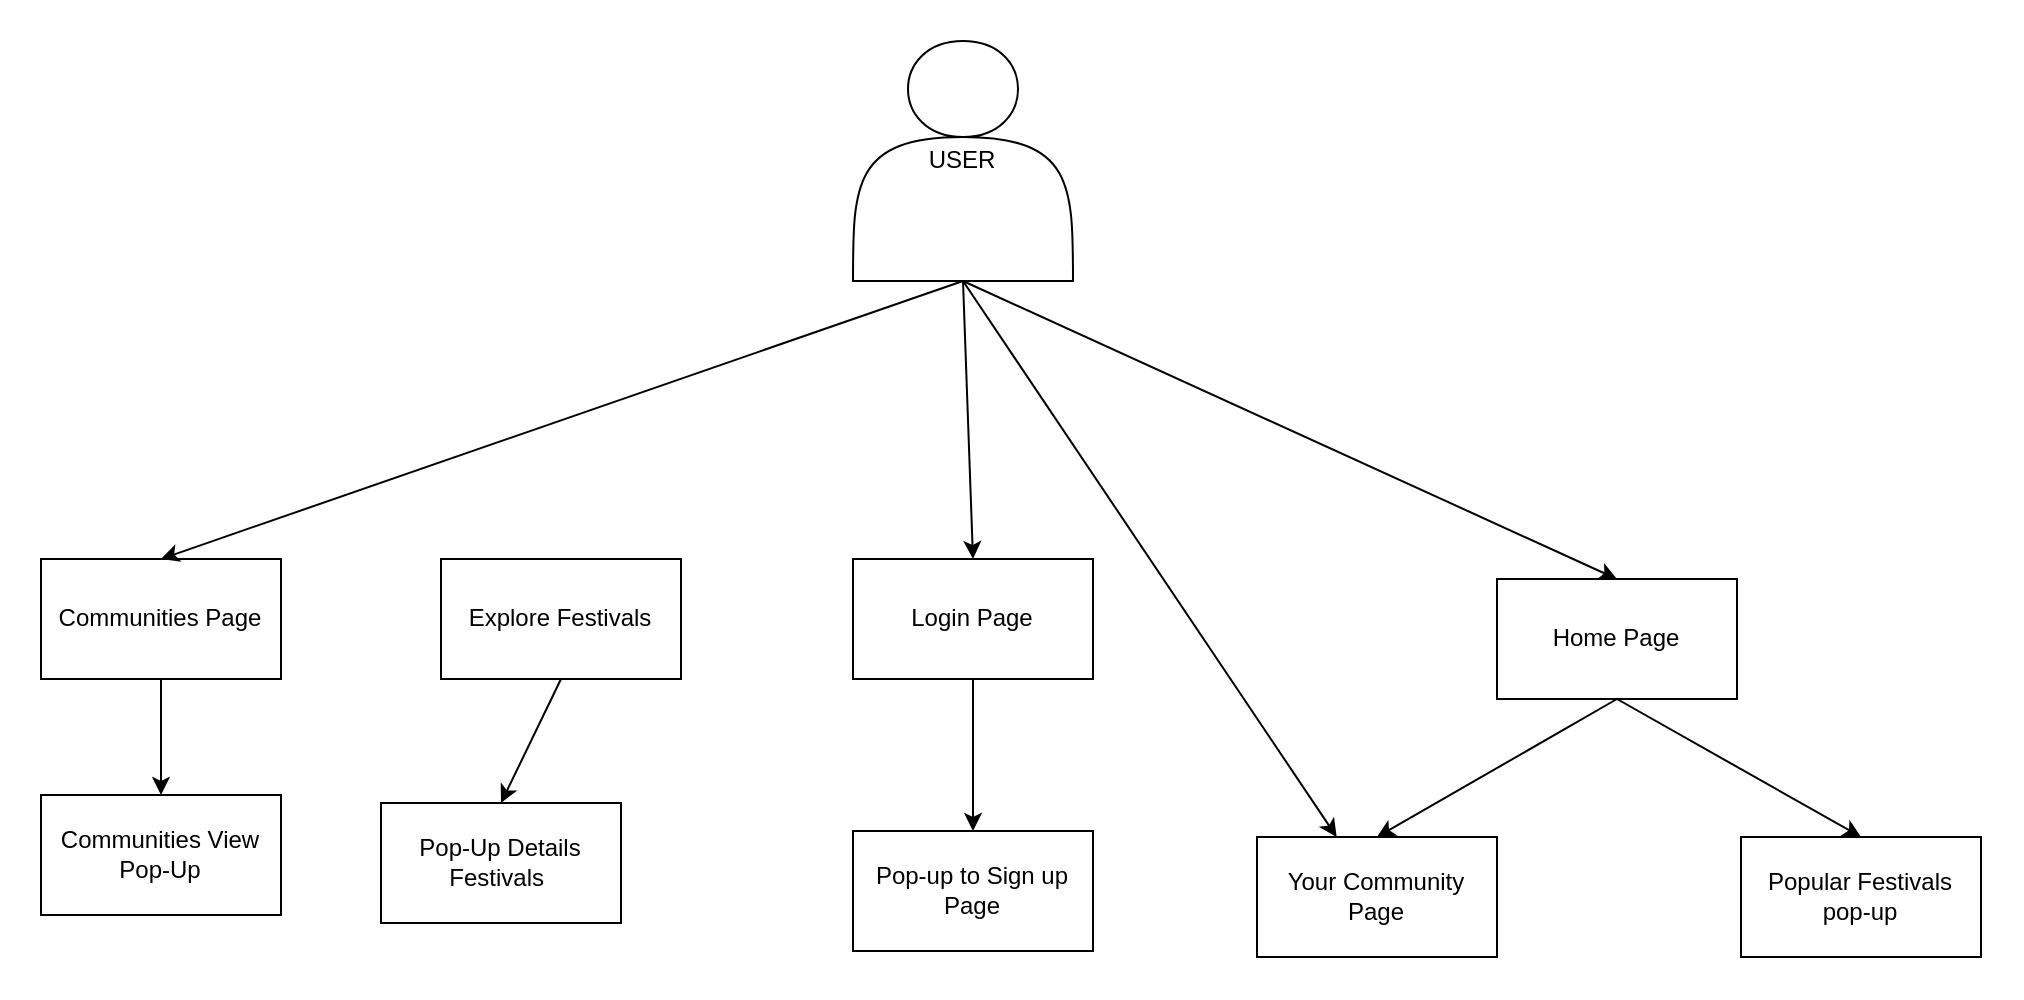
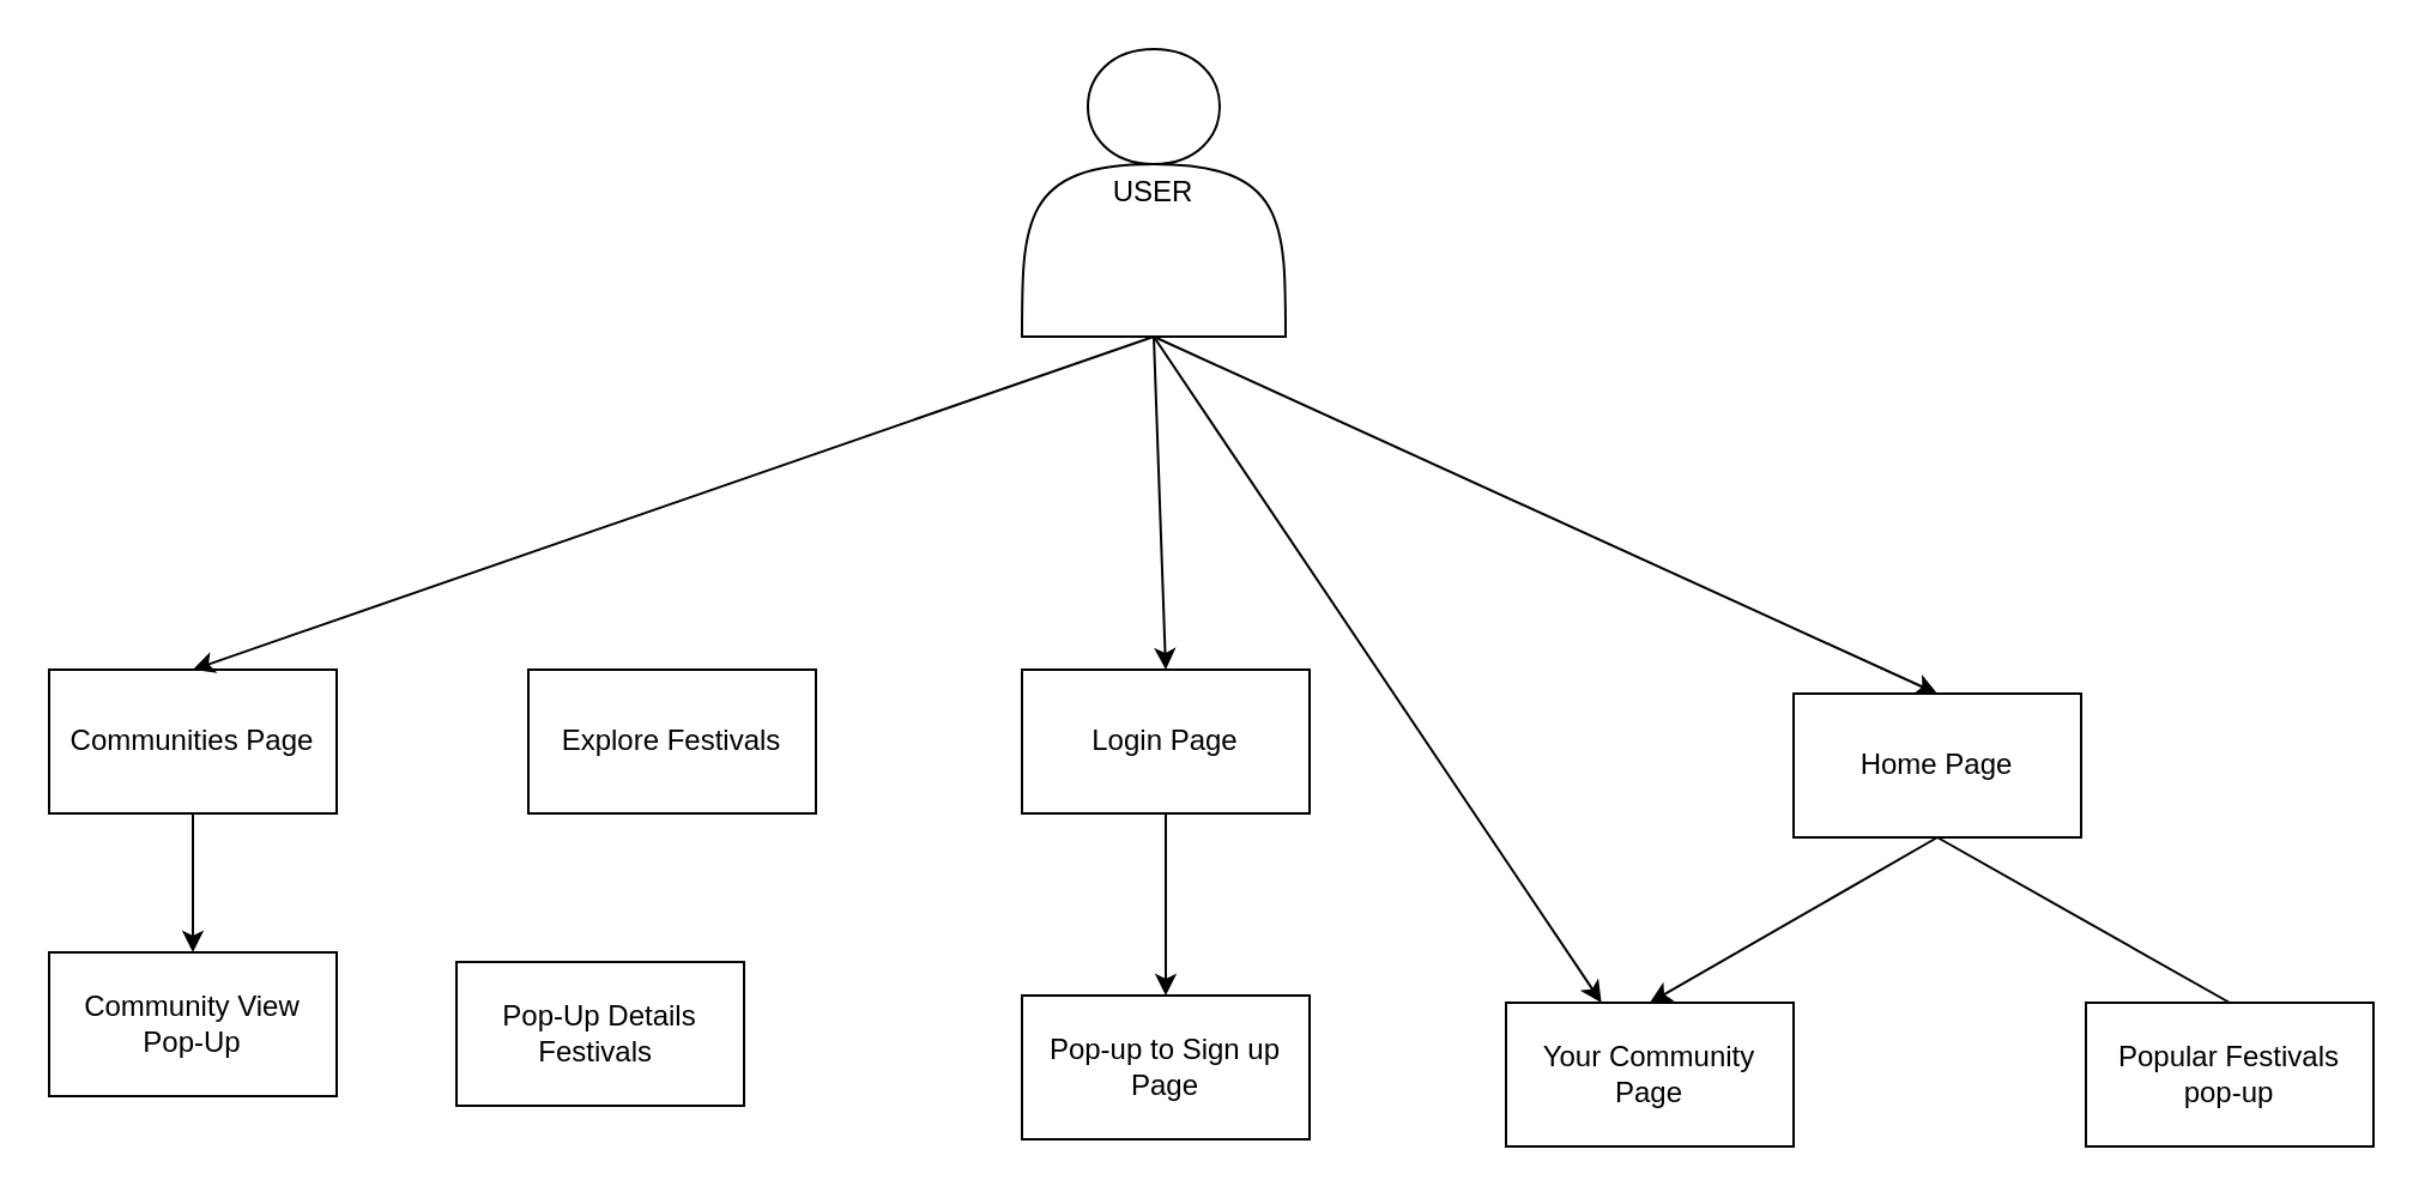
- <mxCell id="14" value="" style="endArrow=classic;html=1;rounded=0;entryX=0.5;entryY=0;entryDx=0;entryDy=0;exitX=0.5;exitY=1;exitDx=0;exitDy=0;" edge="1" parent="1" source="12" target="13"><mxGeometry width="50" height="50" relative="1" as="geometry"><mxPoint x="278" y="350" as="sourcePoint" /><mxPoint x="363" y="329" as="targetPoint" /></mxGeometry></mxCell>
- <mxCell id="10" value="" style="endArrow=classic;html=1;rounded=0;exitX=0.5;exitY=1;exitDx=0;exitDy=0;entryX=0.5;entryY=0;entryDx=0;entryDy=0;" edge="1" parent="1" source="7" target="11"><mxGeometry width="50" height="50" relative="1" as="geometry"><mxPoint x="818" y="359" as="sourcePoint" /><mxPoint x="873" y="399" as="targetPoint" /></mxGeometry></mxCell>
+ <mxCell id="10" value="" style="endArrow=none;html=1;rounded=0;exitX=0.5;exitY=1;exitDx=0;exitDy=0;entryX=0.5;entryY=0;entryDx=0;entryDy=0;" edge="1" parent="1" source="7" target="11"><mxGeometry width="50" height="50" relative="1" as="geometry"><mxPoint x="818" y="359" as="sourcePoint" /><mxPoint x="873" y="399" as="targetPoint" /></mxGeometry></mxCell>
- <mxCell id="16" value="Communities View Pop-Up" style="rounded=0;whiteSpace=wrap;html=1;" vertex="1" parent="1"><mxGeometry x="20" y="397" width="120" height="60" as="geometry" /></mxCell>
+ <mxCell id="16" value="Community View Pop-Up" style="rounded=0;whiteSpace=wrap;html=1;" vertex="1" parent="1"><mxGeometry x="20" y="397" width="120" height="60" as="geometry" /></mxCell>
